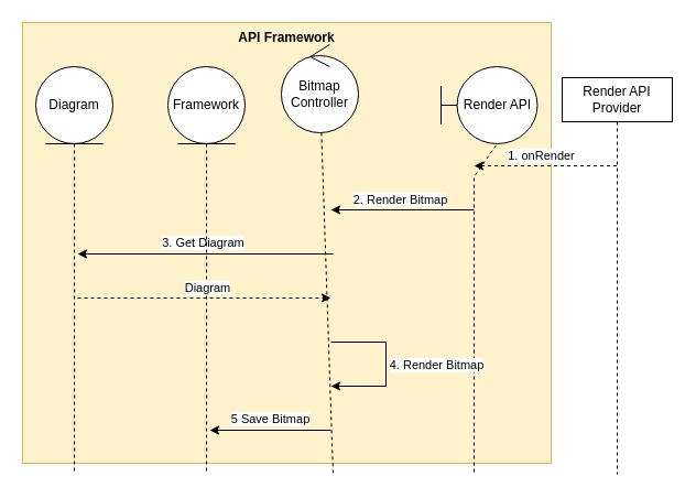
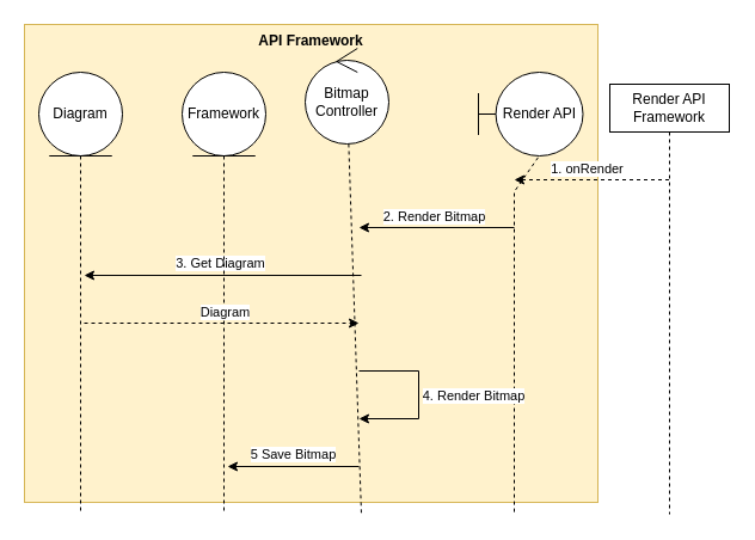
- <mxCell id="9" value="Render API Provider" style="shape=umlLifeline;perimeter=lifelinePerimeter;whiteSpace=wrap;html=1;container=1;dropTarget=0;collapsible=0;recursiveResize=0;outlineConnect=0;portConstraint=eastwest;newEdgeStyle={&quot;curved&quot;:0,&quot;rounded&quot;:0};" parent="1" vertex="1"><mxGeometry x="510" y="70" width="100" height="360" as="geometry" /></mxCell>
+ <mxCell id="9" value="Render API Framework" style="shape=umlLifeline;perimeter=lifelinePerimeter;whiteSpace=wrap;html=1;container=1;dropTarget=0;collapsible=0;recursiveResize=0;outlineConnect=0;portConstraint=eastwest;newEdgeStyle={&quot;curved&quot;:0,&quot;rounded&quot;:0};" parent="1" vertex="1"><mxGeometry x="510" y="70" width="100" height="360" as="geometry" /></mxCell>
